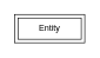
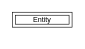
- <mxCell id="2" value="Entity" style="shape=ext;margin=3;double=1;whiteSpace=wrap;html=1;align=center;" vertex="1" parent="1"><mxGeometry x="20" y="20" width="100" height="40" as="geometry" /></mxCell>
+ <mxCell id="2" value="Entity" style="shape=ext;margin=3;double=1;whiteSpace=wrap;html=1;align=center;" vertex="1" parent="1"><mxGeometry x="20" y="20" width="100" height="25" as="geometry" /></mxCell>
